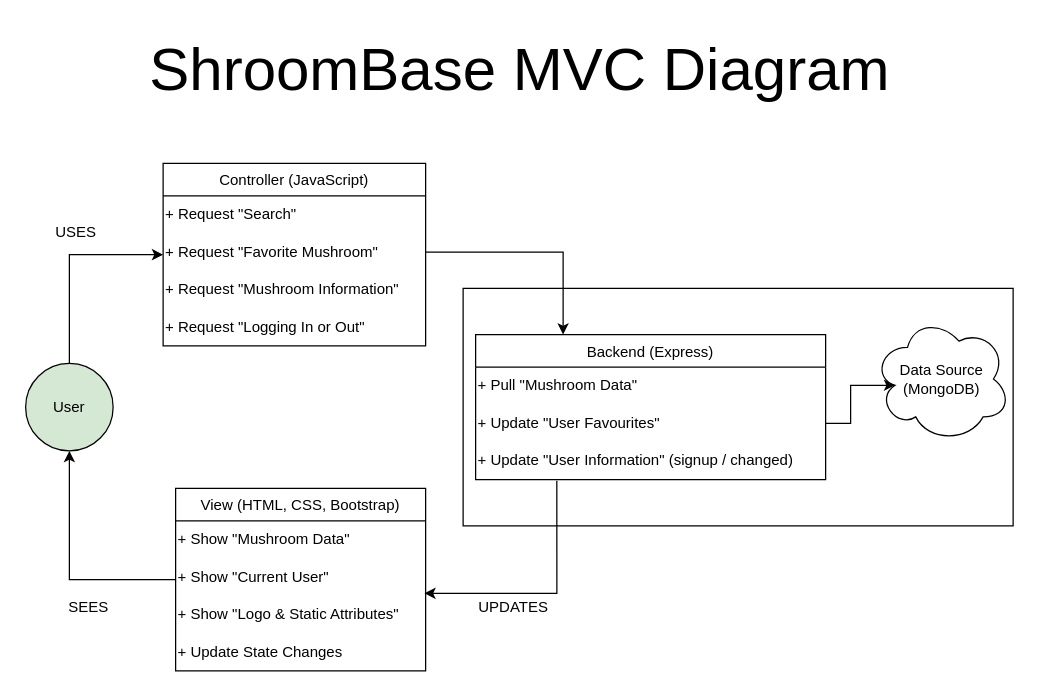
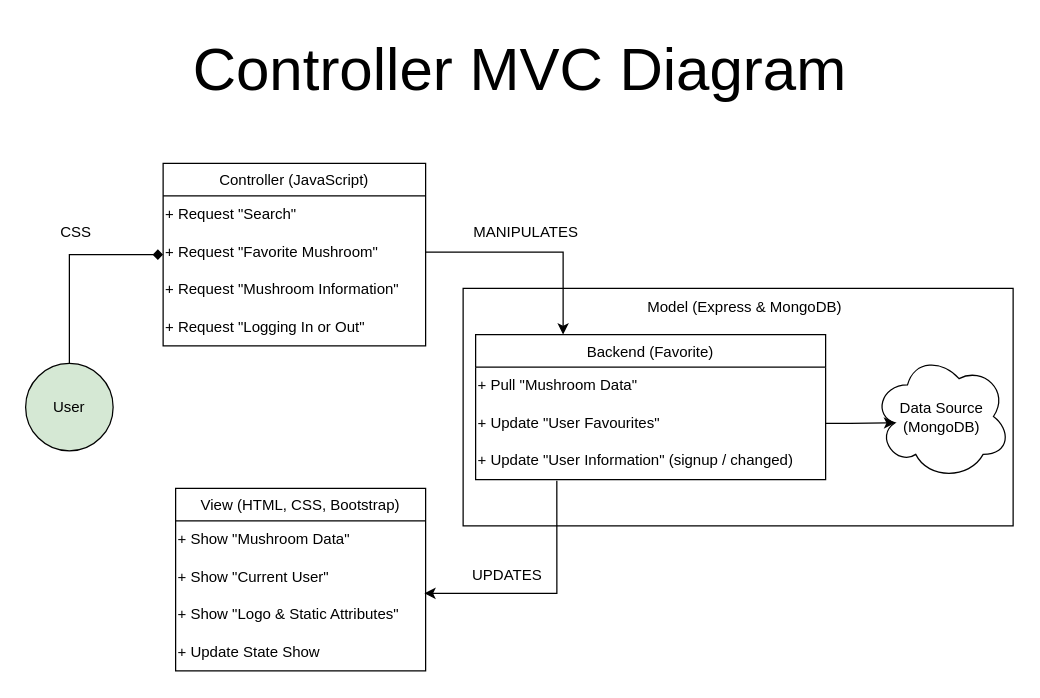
- <mxCell id="29" value="ShroomBase MVC Diagram" style="text;html=1;align=center;verticalAlign=middle;resizable=0;points=[];autosize=1;strokeColor=none;fillColor=none;fontSize=48;" vertex="1" parent="1"><mxGeometry x="105" y="20" width="620" height="70" as="geometry" /></mxCell>
+ <mxCell id="29" value="Controller MVC Diagram" style="text;html=1;align=center;verticalAlign=middle;resizable=0;points=[];autosize=1;strokeColor=none;fillColor=none;fontSize=48;" vertex="1" parent="1"><mxGeometry x="105" y="20" width="620" height="70" as="geometry" /></mxCell>
- <mxCell id="26" value="USES" style="text;html=1;align=center;verticalAlign=middle;resizable=0;points=[];autosize=1;strokeColor=none;fillColor=none;" parent="1" vertex="1"><mxGeometry x="30" y="170" width="60" height="30" as="geometry" /></mxCell>
+ <mxCell id="26" value="CSS" style="text;html=1;align=center;verticalAlign=middle;resizable=0;points=[];autosize=1;strokeColor=none;fillColor=none;" parent="1" vertex="1"><mxGeometry x="30" y="170" width="60" height="30" as="geometry" /></mxCell>
+ <mxCell id="27" value="MANIPULATES" style="text;html=1;align=center;verticalAlign=middle;resizable=0;points=[];autosize=1;strokeColor=none;fillColor=none;" parent="1" vertex="1"><mxGeometry x="365" y="170" width="110" height="30" as="geometry" /></mxCell>
- <mxCell id="4" style="edgeStyle=orthogonalEdgeStyle;rounded=0;orthogonalLoop=1;jettySize=auto;html=1;entryX=0;entryY=0.5;entryDx=0;entryDy=0;exitX=0.5;exitY=0;exitDx=0;exitDy=0;" parent="1" source="5" target="8" edge="1"><mxGeometry relative="1" as="geometry"><mxPoint x="190" y="195" as="targetPoint" /></mxGeometry></mxCell>
+ <mxCell id="4" style="edgeStyle=orthogonalEdgeStyle;rounded=0;orthogonalLoop=1;jettySize=auto;html=1;entryX=0;entryY=0.5;entryDx=0;entryDy=0;exitX=0.5;exitY=0;exitDx=0;exitDy=0;endArrow=diamond;" parent="1" source="5" target="8" edge="1"><mxGeometry relative="1" as="geometry"><mxPoint x="190" y="195" as="targetPoint" /></mxGeometry></mxCell>
+ <mxCell id="7" value="Model (Express &amp;amp; MongoDB)" style="text;html=1;align=center;verticalAlign=middle;resizable=0;points=[];autosize=1;strokeColor=none;fillColor=none;" parent="1" vertex="1"><mxGeometry x="505" y="230" width="180" height="30" as="geometry" /></mxCell>
- <mxCell id="19" value="Backend (Express)" style="swimlane;fontStyle=0;childLayout=stackLayout;horizontal=1;startSize=26;fillColor=none;horizontalStack=0;resizeParent=1;resizeParentMax=0;resizeLast=0;collapsible=1;marginBottom=0;" parent="1" vertex="1"><mxGeometry x="380" y="267" width="280" height="116" as="geometry" /></mxCell>
+ <mxCell id="19" value="Backend (Favorite)" style="swimlane;fontStyle=0;childLayout=stackLayout;horizontal=1;startSize=26;fillColor=none;horizontalStack=0;resizeParent=1;resizeParentMax=0;resizeLast=0;collapsible=1;marginBottom=0;" parent="1" vertex="1"><mxGeometry x="380" y="267" width="280" height="116" as="geometry" /></mxCell>
- <mxCell id="6" value="Data Source&lt;br&gt;(MongoDB)" style="ellipse;shape=cloud;whiteSpace=wrap;html=1;align=center;" parent="1" vertex="1"><mxGeometry x="698" y="252" width="110" height="101" as="geometry" /></mxCell>
+ <mxCell id="6" value="Data Source&lt;br&gt;(MongoDB)" style="ellipse;shape=cloud;whiteSpace=wrap;html=1;align=center;" parent="1" vertex="1"><mxGeometry x="698" y="282" width="110" height="101" as="geometry" /></mxCell>
- <mxCell id="3" style="edgeStyle=orthogonalEdgeStyle;rounded=0;orthogonalLoop=1;jettySize=auto;html=1;entryX=0.5;entryY=1;entryDx=0;entryDy=0;exitX=0;exitY=0.5;exitDx=0;exitDy=0;" parent="1" source="13" target="5" edge="1"><mxGeometry relative="1" as="geometry"><mxPoint x="190" y="430" as="sourcePoint" /><mxPoint x="55" y="340" as="targetPoint" /></mxGeometry></mxCell>
- <mxCell id="25" value="SEES" style="text;html=1;align=center;verticalAlign=middle;resizable=0;points=[];autosize=1;strokeColor=none;fillColor=none;" parent="1" vertex="1"><mxGeometry x="40" y="470" width="60" height="30" as="geometry" /></mxCell>
- <mxCell id="28" value="UPDATES" style="text;html=1;align=center;verticalAlign=middle;resizable=0;points=[];autosize=1;strokeColor=none;fillColor=none;" parent="1" vertex="1"><mxGeometry x="370" y="470" width="80" height="30" as="geometry" /></mxCell>
+ <mxCell id="28" value="UPDATES" style="text;html=1;align=center;verticalAlign=middle;resizable=0;points=[];autosize=1;strokeColor=none;fillColor=none;" parent="1" vertex="1"><mxGeometry x="365" y="445" width="80" height="30" as="geometry" /></mxCell>
- <mxCell id="17" value="+ Update State Changes" style="text;html=1;align=left;verticalAlign=middle;resizable=0;points=[];autosize=1;strokeColor=none;fillColor=none;" parent="13" vertex="1"><mxGeometry y="116" width="200" height="30" as="geometry" /></mxCell>
+ <mxCell id="17" value="+ Update State Show" style="text;html=1;align=left;verticalAlign=middle;resizable=0;points=[];autosize=1;strokeColor=none;fillColor=none;" parent="13" vertex="1"><mxGeometry y="116" width="200" height="30" as="geometry" /></mxCell>
